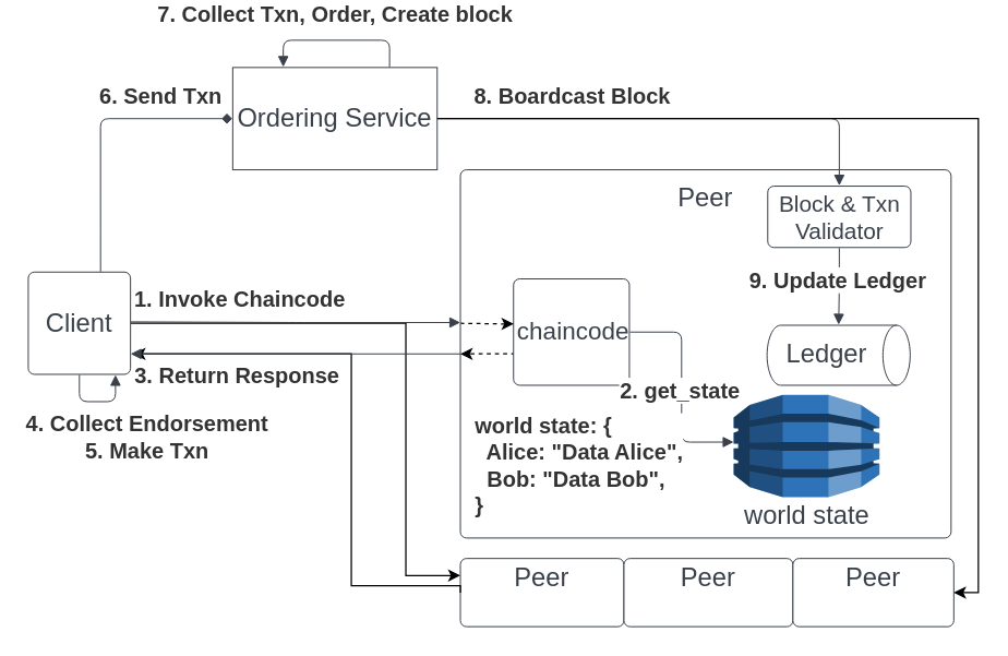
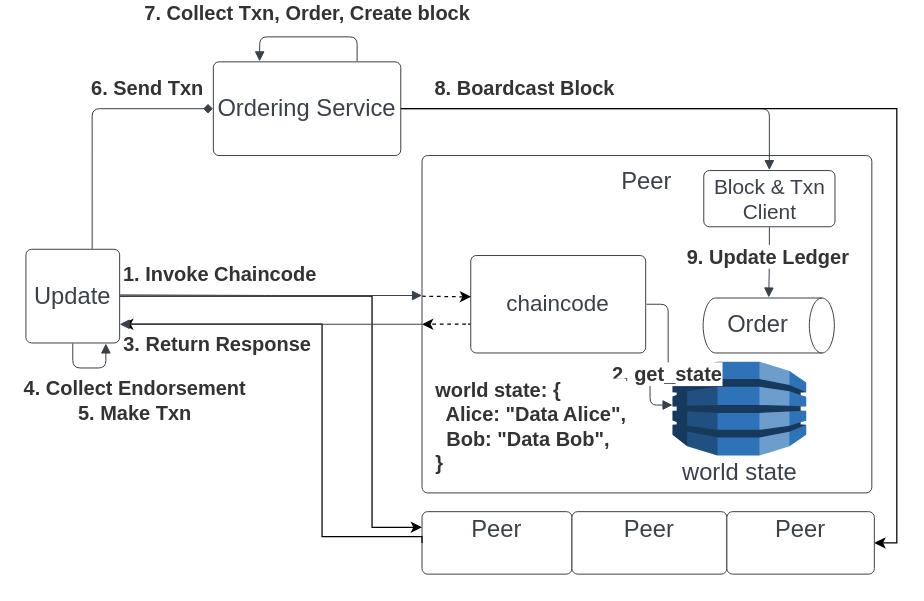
- <mxCell id="5" value="&lt;font style=&quot;font-size: 19px;&quot;&gt;Ordering Service&lt;/font&gt;" style="html=1;overflow=block;blockSpacing=1;whiteSpace=wrap;fontSize=16.7;fontColor=#3a414a;spacing=3.8;strokeColor=#3a414a;strokeOpacity=100;absoluteArcSize=1;arcSize=9;strokeWidth=0.8;lucidId=gJdIvHb7BSO.;rounded=0;" parent="1" vertex="1"><mxGeometry x="170" y="40" width="150" height="75" as="geometry" /></mxCell>
+ <mxCell id="5" value="&lt;font style=&quot;font-size: 19px;&quot;&gt;Ordering Service&lt;/font&gt;" style="html=1;overflow=block;blockSpacing=1;whiteSpace=wrap;fontSize=16.7;fontColor=#3a414a;spacing=3.8;strokeColor=#3a414a;strokeOpacity=100;rounded=1;absoluteArcSize=1;arcSize=9;strokeWidth=0.8;lucidId=gJdIvHb7BSO.;" parent="1" vertex="1"><mxGeometry x="170" y="40" width="150" height="75" as="geometry" /></mxCell>
- <mxCell id="10" value="Block &amp;amp; Txn&lt;br&gt;Validator" style="html=1;overflow=block;blockSpacing=1;whiteSpace=wrap;fontSize=16.7;fontColor=#3a414a;spacing=3.8;strokeColor=#3a414a;strokeOpacity=100;rounded=1;absoluteArcSize=1;arcSize=9;strokeWidth=0.8;lucidId=gJdIPFnTu.oT;" parent="6" vertex="1"><mxGeometry x="225.5" y="12" width="105" height="45" as="geometry" /></mxCell>
+ <mxCell id="10" value="Block &amp;amp; Txn&lt;br&gt;Client" style="html=1;overflow=block;blockSpacing=1;whiteSpace=wrap;fontSize=16.7;fontColor=#3a414a;spacing=3.8;strokeColor=#3a414a;strokeOpacity=100;rounded=1;absoluteArcSize=1;arcSize=9;strokeWidth=0.8;lucidId=gJdIPFnTu.oT;" parent="6" vertex="1"><mxGeometry x="225.5" y="12" width="105" height="45" as="geometry" /></mxCell>
- <mxCell id="4" value="&lt;font style=&quot;font-size: 19px;&quot;&gt;Client&lt;/font&gt;" style="html=1;overflow=block;blockSpacing=1;whiteSpace=wrap;fontSize=16.7;fontColor=#3a414a;spacing=3.8;strokeColor=#3a414a;strokeOpacity=100;rounded=1;absoluteArcSize=1;arcSize=9;strokeWidth=0.8;lucidId=gJdIgxv0D-uK;" parent="1" vertex="1"><mxGeometry x="20" y="190" width="75" height="75" as="geometry" /></mxCell>
+ <mxCell id="4" value="&lt;font style=&quot;font-size: 19px;&quot;&gt;Update&lt;/font&gt;" style="html=1;overflow=block;blockSpacing=1;whiteSpace=wrap;fontSize=16.7;fontColor=#3a414a;spacing=3.8;strokeColor=#3a414a;strokeOpacity=100;rounded=1;absoluteArcSize=1;arcSize=9;strokeWidth=0.8;lucidId=gJdIgxv0D-uK;" parent="1" vertex="1"><mxGeometry x="20" y="190" width="75" height="75" as="geometry" /></mxCell>
- <mxCell id="8" value="&lt;font style=&quot;font-size: 18px;&quot;&gt;chaincode&lt;/font&gt;" style="html=1;overflow=block;blockSpacing=1;whiteSpace=wrap;fontSize=16.7;fontColor=#3a414a;spacing=3.8;strokeColor=#3a414a;strokeOpacity=100;rounded=1;absoluteArcSize=1;arcSize=9;strokeWidth=0.8;lucidId=gJdI5SxZYz~T;" parent="6" vertex="1"><mxGeometry x="39" y="80" width="85" height="78" as="geometry" /></mxCell>
+ <mxCell id="8" value="&lt;font style=&quot;font-size: 18px;&quot;&gt;chaincode&lt;/font&gt;" style="html=1;overflow=block;blockSpacing=1;whiteSpace=wrap;fontSize=16.7;fontColor=#3a414a;spacing=3.8;strokeColor=#3a414a;strokeOpacity=100;rounded=1;absoluteArcSize=1;arcSize=9;strokeWidth=0.8;lucidId=gJdI5SxZYz~T;" parent="6" vertex="1"><mxGeometry x="39" y="80" width="140" height="78" as="geometry" /></mxCell>
- <mxCell id="11" value="&lt;font style=&quot;font-size: 19px;&quot;&gt;Ledger&lt;/font&gt;" style="html=1;overflow=block;blockSpacing=1;whiteSpace=wrap;shape=cylinder3;direction=south;size=10;anchorPointDirection=0;boundedLbl=1;fontSize=16.7;fontColor=#3a414a;spacing=3.8;strokeColor=#3a414a;strokeOpacity=100;rounded=1;absoluteArcSize=1;arcSize=9;strokeWidth=0.8;lucidId=gJdIh2kn3Ske;" parent="6" vertex="1"><mxGeometry x="225" y="114" width="105" height="44" as="geometry" /></mxCell>
+ <mxCell id="11" value="&lt;font style=&quot;font-size: 19px;&quot;&gt;Order&lt;/font&gt;" style="html=1;overflow=block;blockSpacing=1;whiteSpace=wrap;shape=cylinder3;direction=south;size=10;anchorPointDirection=0;boundedLbl=1;fontSize=16.7;fontColor=#3a414a;spacing=3.8;strokeColor=#3a414a;strokeOpacity=100;rounded=1;absoluteArcSize=1;arcSize=9;strokeWidth=0.8;lucidId=gJdIh2kn3Ske;" parent="6" vertex="1"><mxGeometry x="225" y="114" width="105" height="44" as="geometry" /></mxCell>
